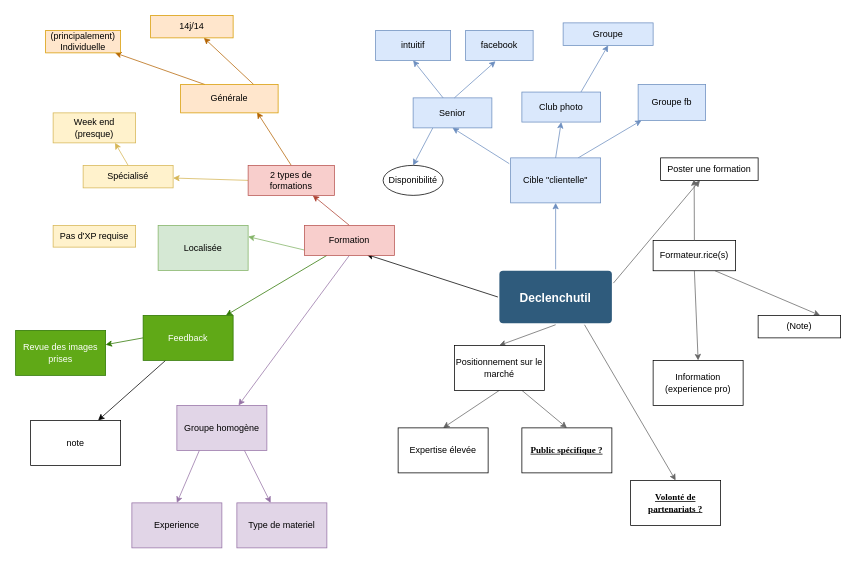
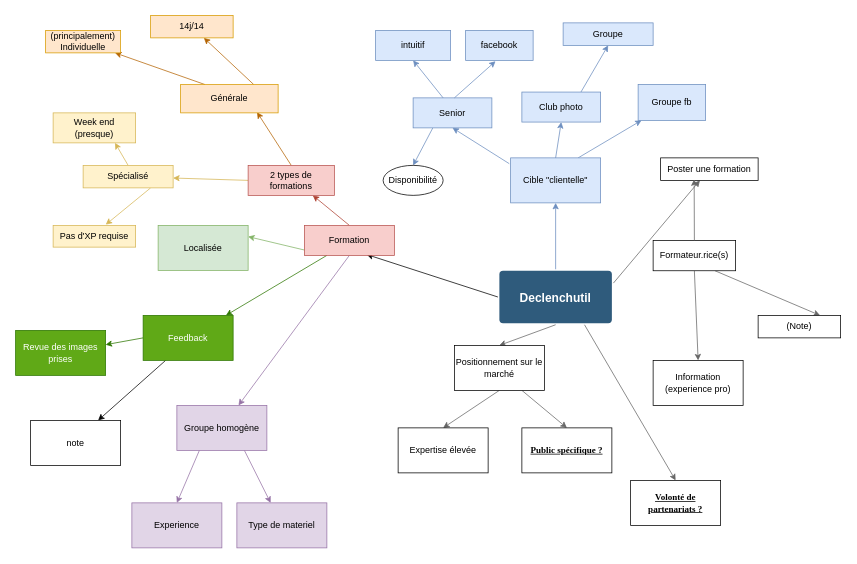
+ <mxCell id="38" style="edgeStyle=none;rounded=0;orthogonalLoop=1;jettySize=auto;html=1;exitX=0.75;exitY=1;exitDx=0;exitDy=0;entryX=0.638;entryY=-0.034;entryDx=0;entryDy=0;entryPerimeter=0;fillColor=#fff2cc;strokeColor=#d6b656;gradientColor=#ffd966;" parent="1" source="39" target="43" edge="1"><mxGeometry relative="1" as="geometry" /></mxCell>
